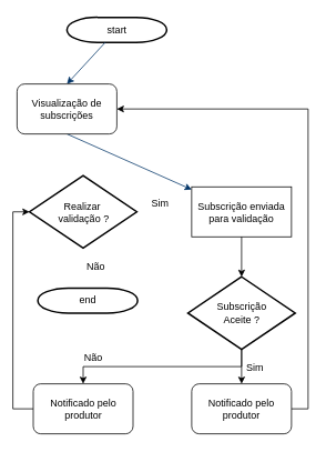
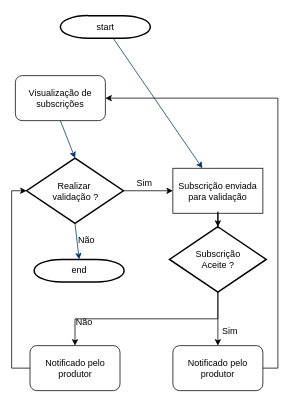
- <mxCell id="3" style="fontStyle=1;strokeColor=#003366;strokeWidth=1;html=1;entryX=0.5;entryY=0;entryDx=0;entryDy=0;" edge="1" parent="1" source="2" target="8"><mxGeometry relative="1" as="geometry"><mxPoint x="100" y="90" as="targetPoint" /></mxGeometry></mxCell>
+ <mxCell id="3" style="fontStyle=1;strokeColor=#003366;strokeWidth=1;html=1;" edge="1" parent="1" source="2" target="12"><mxGeometry relative="1" as="geometry"><mxPoint x="100" y="90" as="targetPoint" /></mxGeometry></mxCell>
- <mxCell id="4" style="fontStyle=1;strokeColor=#003366;strokeWidth=1;html=1;exitX=0.5;exitY=1;exitDx=0;exitDy=0;" edge="1" parent="1" source="8" target="12"><mxGeometry relative="1" as="geometry"><mxPoint x="100" y="170" as="sourcePoint" /><mxPoint x="100" y="210" as="targetPoint" /></mxGeometry></mxCell>
+ <mxCell id="4" style="fontStyle=1;strokeColor=#003366;strokeWidth=1;html=1;exitX=0.5;exitY=1;exitDx=0;exitDy=0;entryX=0.5;entryY=0;entryDx=0;entryDy=0;entryPerimeter=0;" edge="1" parent="1" source="8" target="9"><mxGeometry relative="1" as="geometry"><mxPoint x="100" y="170" as="sourcePoint" /><mxPoint x="100" y="210" as="targetPoint" /></mxGeometry></mxCell>
+ <mxCell id="10" style="edgeStyle=orthogonalEdgeStyle;rounded=0;orthogonalLoop=1;jettySize=auto;html=1;exitX=1;exitY=0.5;exitDx=0;exitDy=0;exitPerimeter=0;entryX=0;entryY=0.5;entryDx=0;entryDy=0;" edge="1" parent="1" source="9" target="12"><mxGeometry relative="1" as="geometry"><mxPoint x="226" y="253.5" as="targetPoint" /></mxGeometry></mxCell>
+ <mxCell id="5" style="entryX=0.5;entryY=0;fontStyle=1;strokeColor=#003366;strokeWidth=1;html=1;exitX=0.5;exitY=1;exitDx=0;exitDy=0;exitPerimeter=0;entryDx=0;entryDy=0;entryPerimeter=0;" edge="1" parent="1" source="9" target="7"><mxGeometry relative="1" as="geometry"><mxPoint x="100" y="320" as="sourcePoint" /><mxPoint x="99.5" y="344" as="targetPoint" /></mxGeometry></mxCell>
- <mxCell id="15" value="Subscrição&lt;div&gt;Aceite ?&lt;/div&gt;" style="shape=mxgraph.flowchart.decision;strokeWidth=2;gradientColor=none;gradientDirection=north;fontStyle=0;html=1;" vertex="1" parent="1"><mxGeometry x="225.5" y="331.5" width="129" height="87" as="geometry" /></mxCell>
+ <mxCell id="15" value="Subscrição&lt;div&gt;Aceite ?&lt;/div&gt;" style="shape=mxgraph.flowchart.decision;strokeWidth=2;gradientColor=none;gradientDirection=north;fontStyle=0;html=1;" vertex="1" parent="1"><mxGeometry x="225.5" y="301.5" width="129" height="87" as="geometry" /></mxCell>
